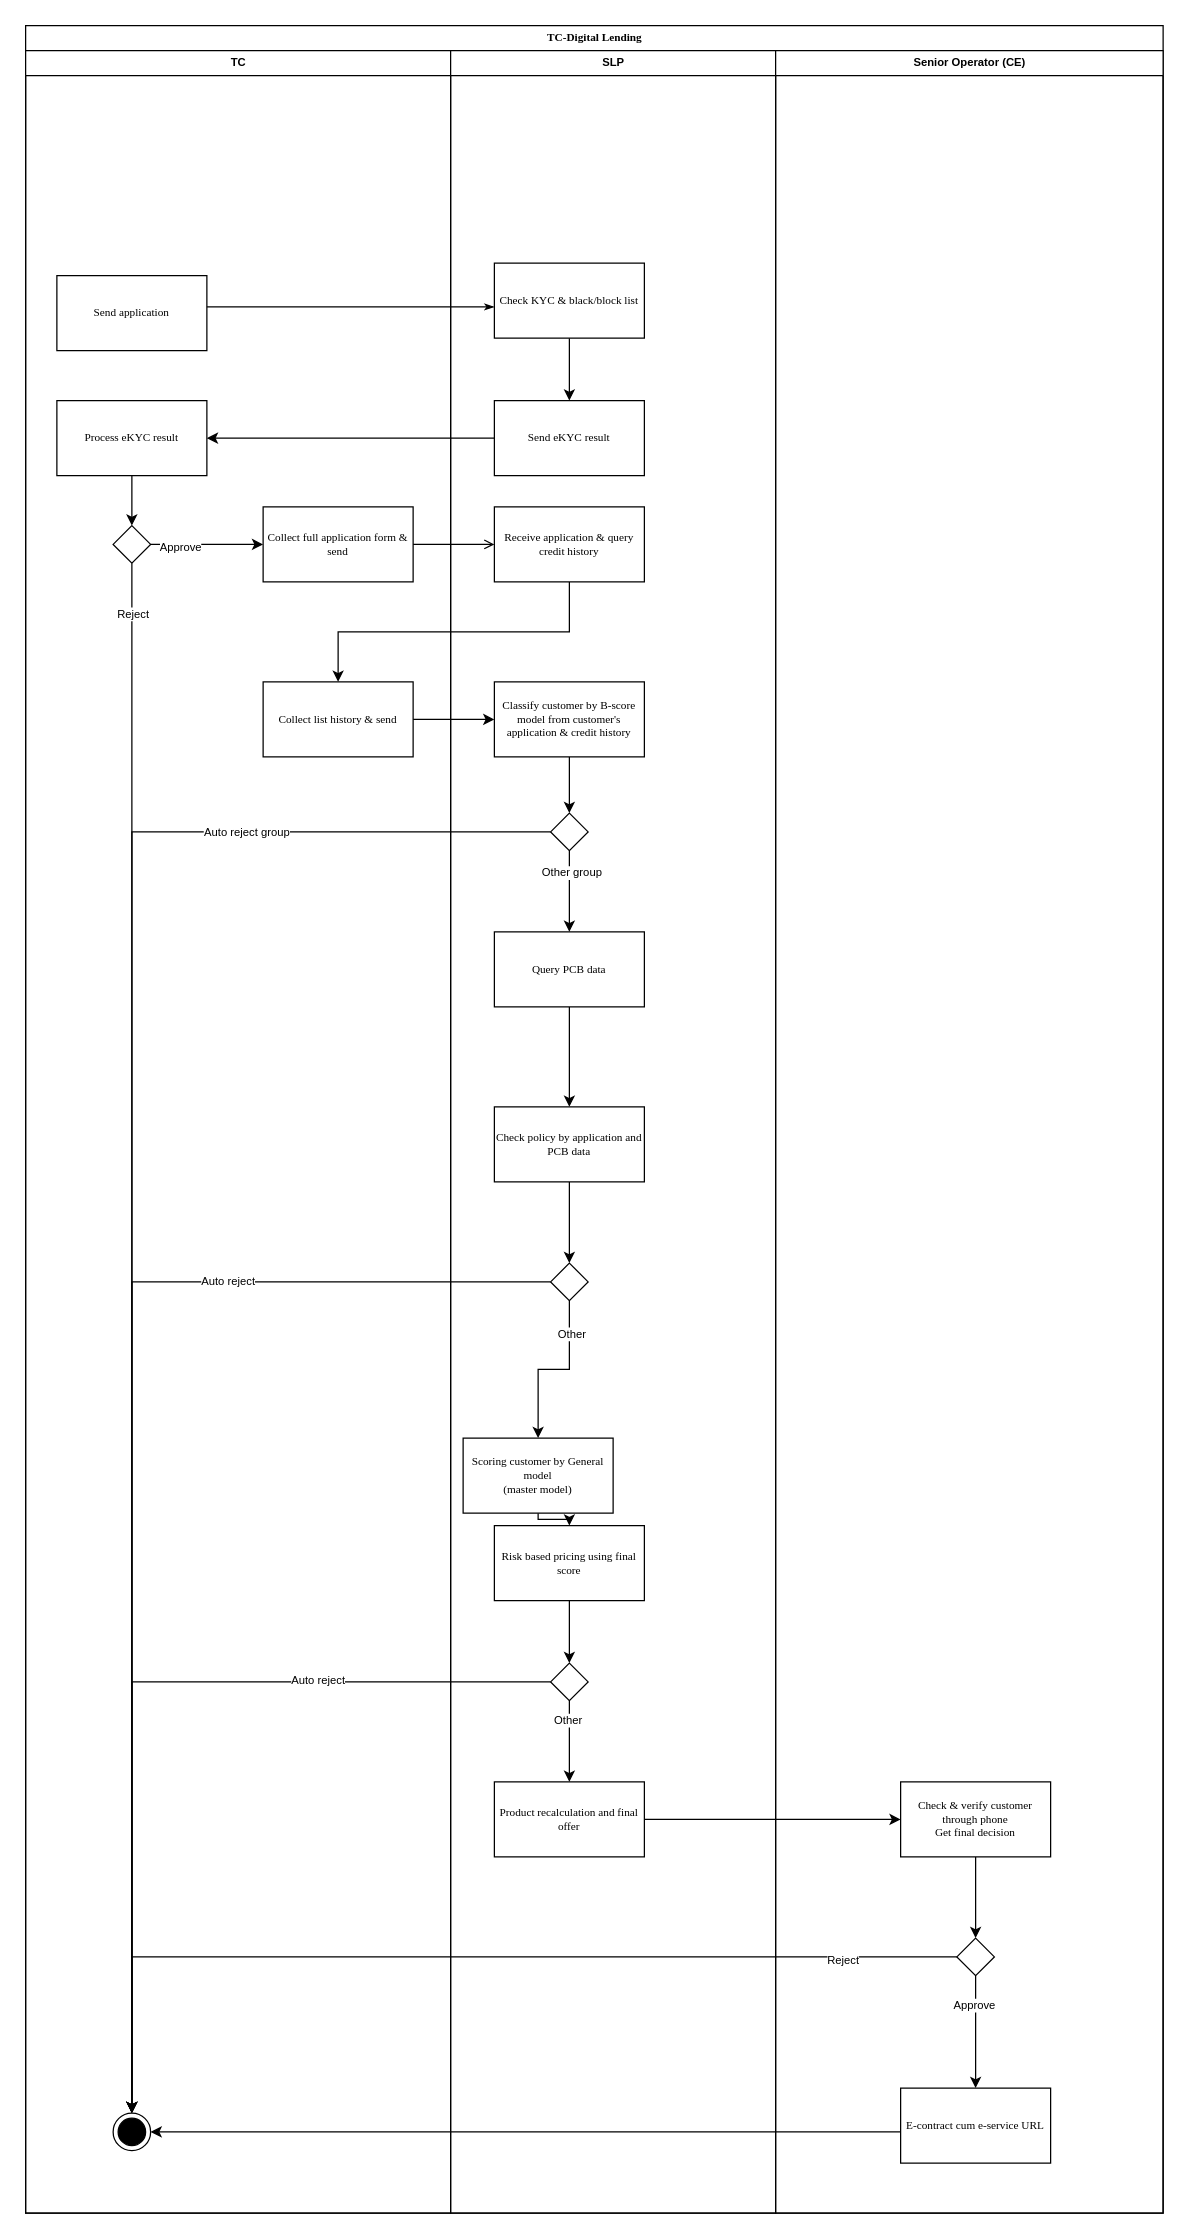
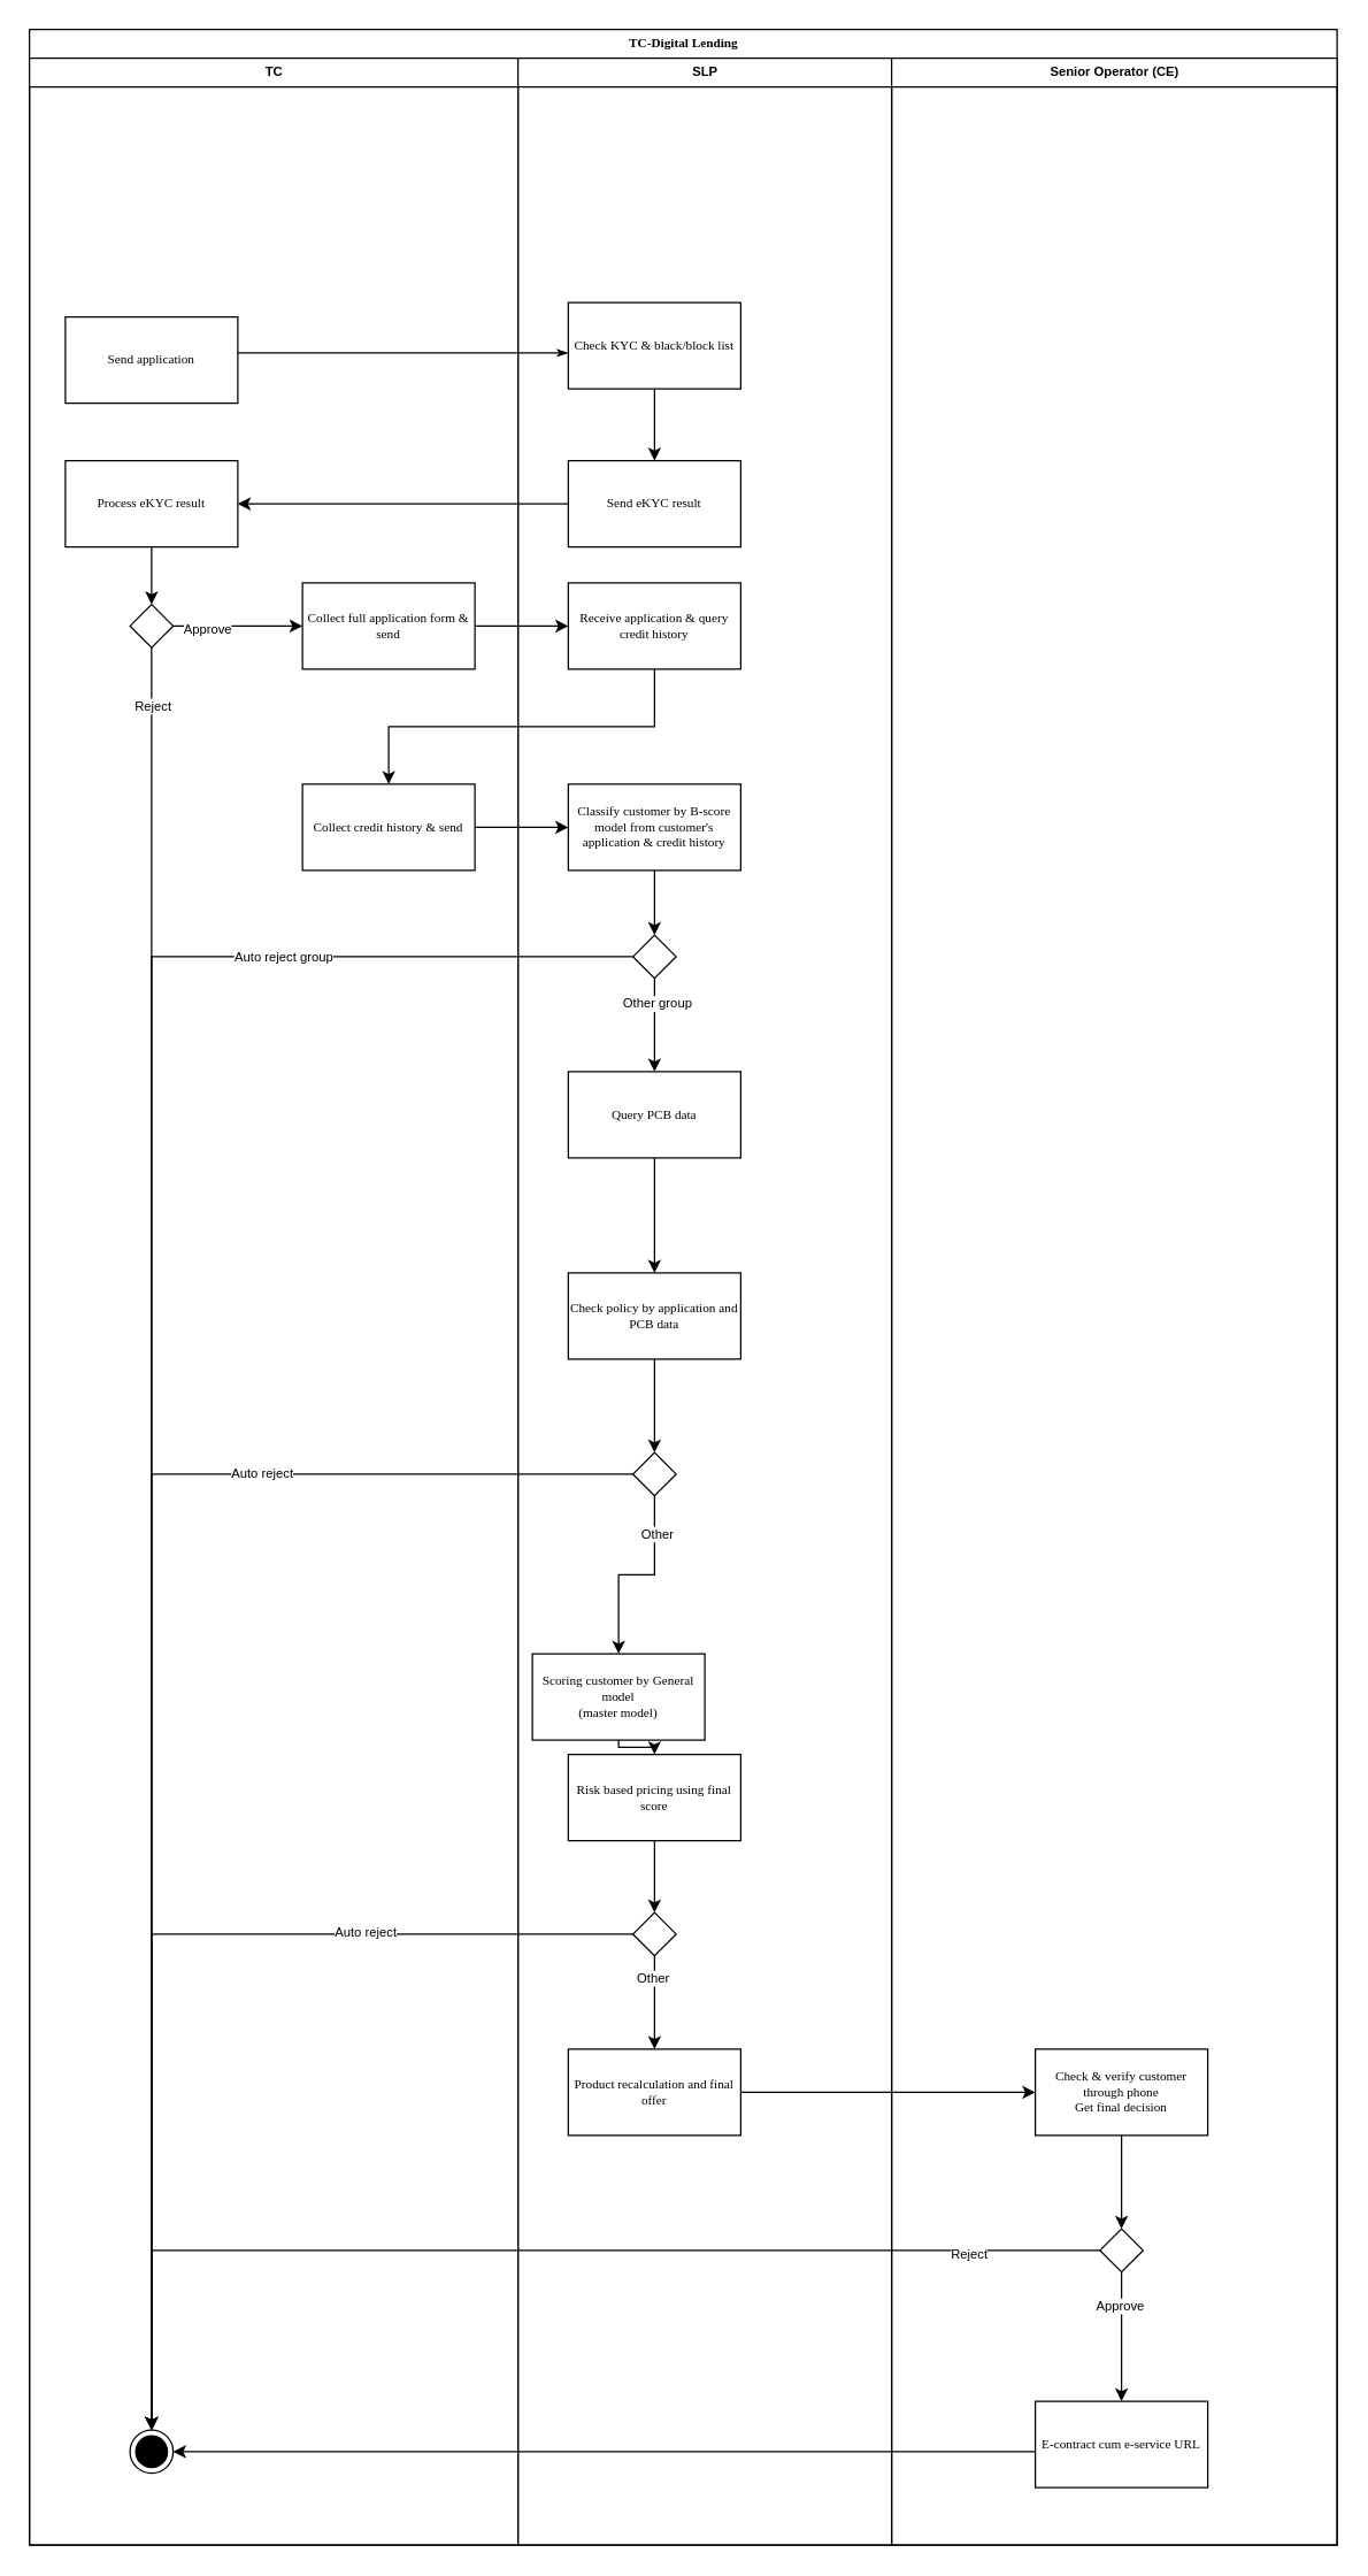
- <mxCell id="21" value="" style="edgeStyle=elbowEdgeStyle;rounded=0;orthogonalLoop=1;jettySize=auto;elbow=vertical;html=1;fontSize=9;endArrow=open;" parent="2" source="11" target="26" edge="1"><mxGeometry relative="1" as="geometry" /></mxCell>
+ <mxCell id="21" value="" style="edgeStyle=elbowEdgeStyle;rounded=0;orthogonalLoop=1;jettySize=auto;elbow=vertical;html=1;fontSize=9;" parent="2" source="11" target="26" edge="1"><mxGeometry relative="1" as="geometry" /></mxCell>
- <mxCell id="14" value="Collect list history &amp;amp; send" style="whiteSpace=wrap;html=1;rounded=0;shadow=0;fontFamily=Verdana;fontSize=9;strokeWidth=1;" parent="3" vertex="1"><mxGeometry x="190" y="505" width="120" height="60" as="geometry" /></mxCell>
+ <mxCell id="14" value="Collect credit history &amp;amp; send" style="whiteSpace=wrap;html=1;rounded=0;shadow=0;fontFamily=Verdana;fontSize=9;strokeWidth=1;" parent="3" vertex="1"><mxGeometry x="190" y="505" width="120" height="60" as="geometry" /></mxCell>
